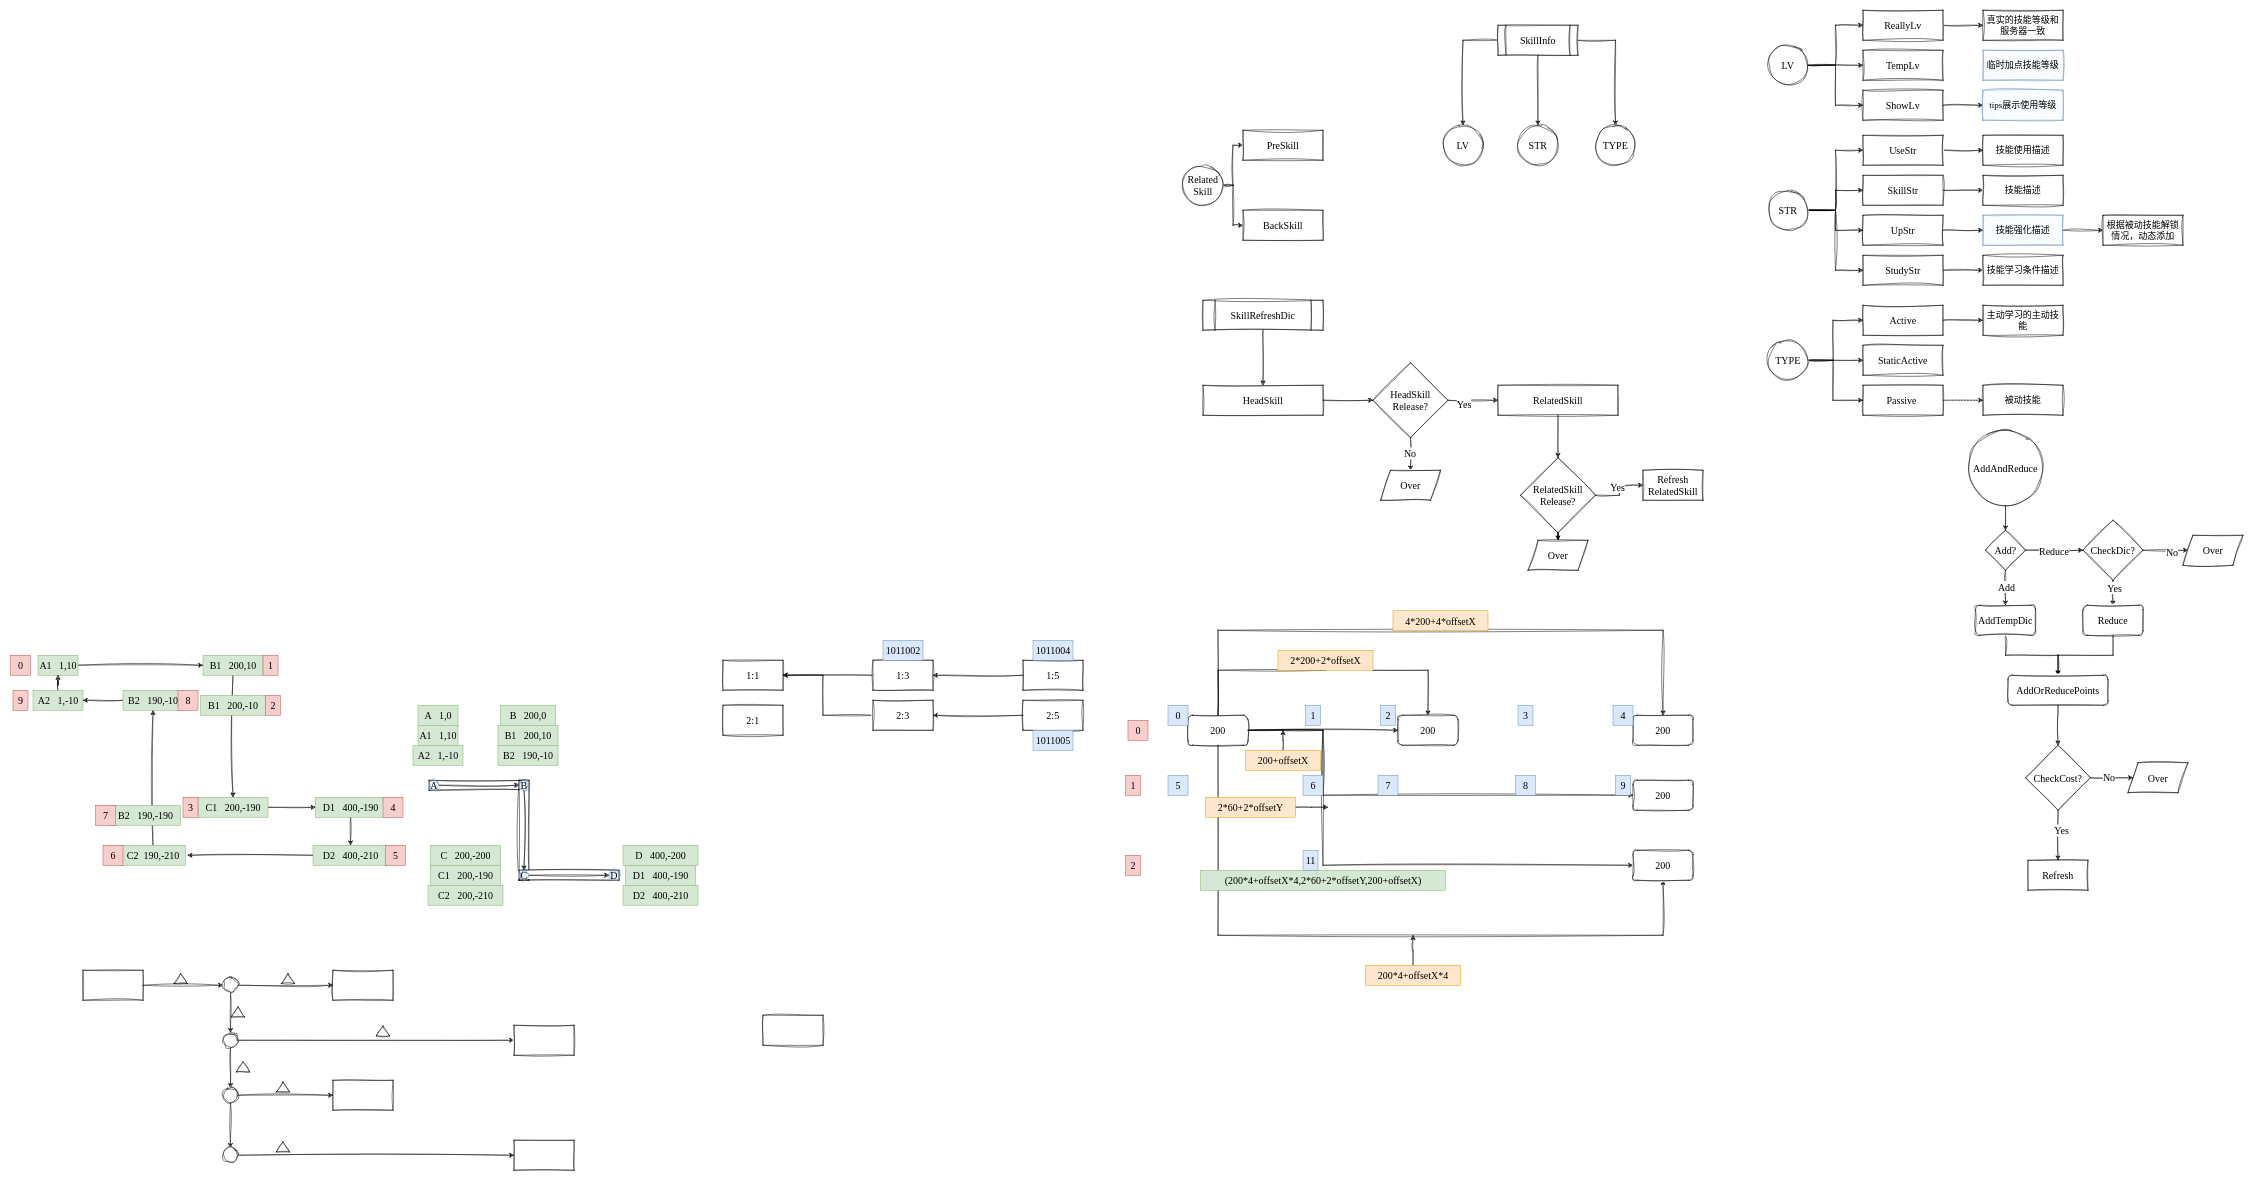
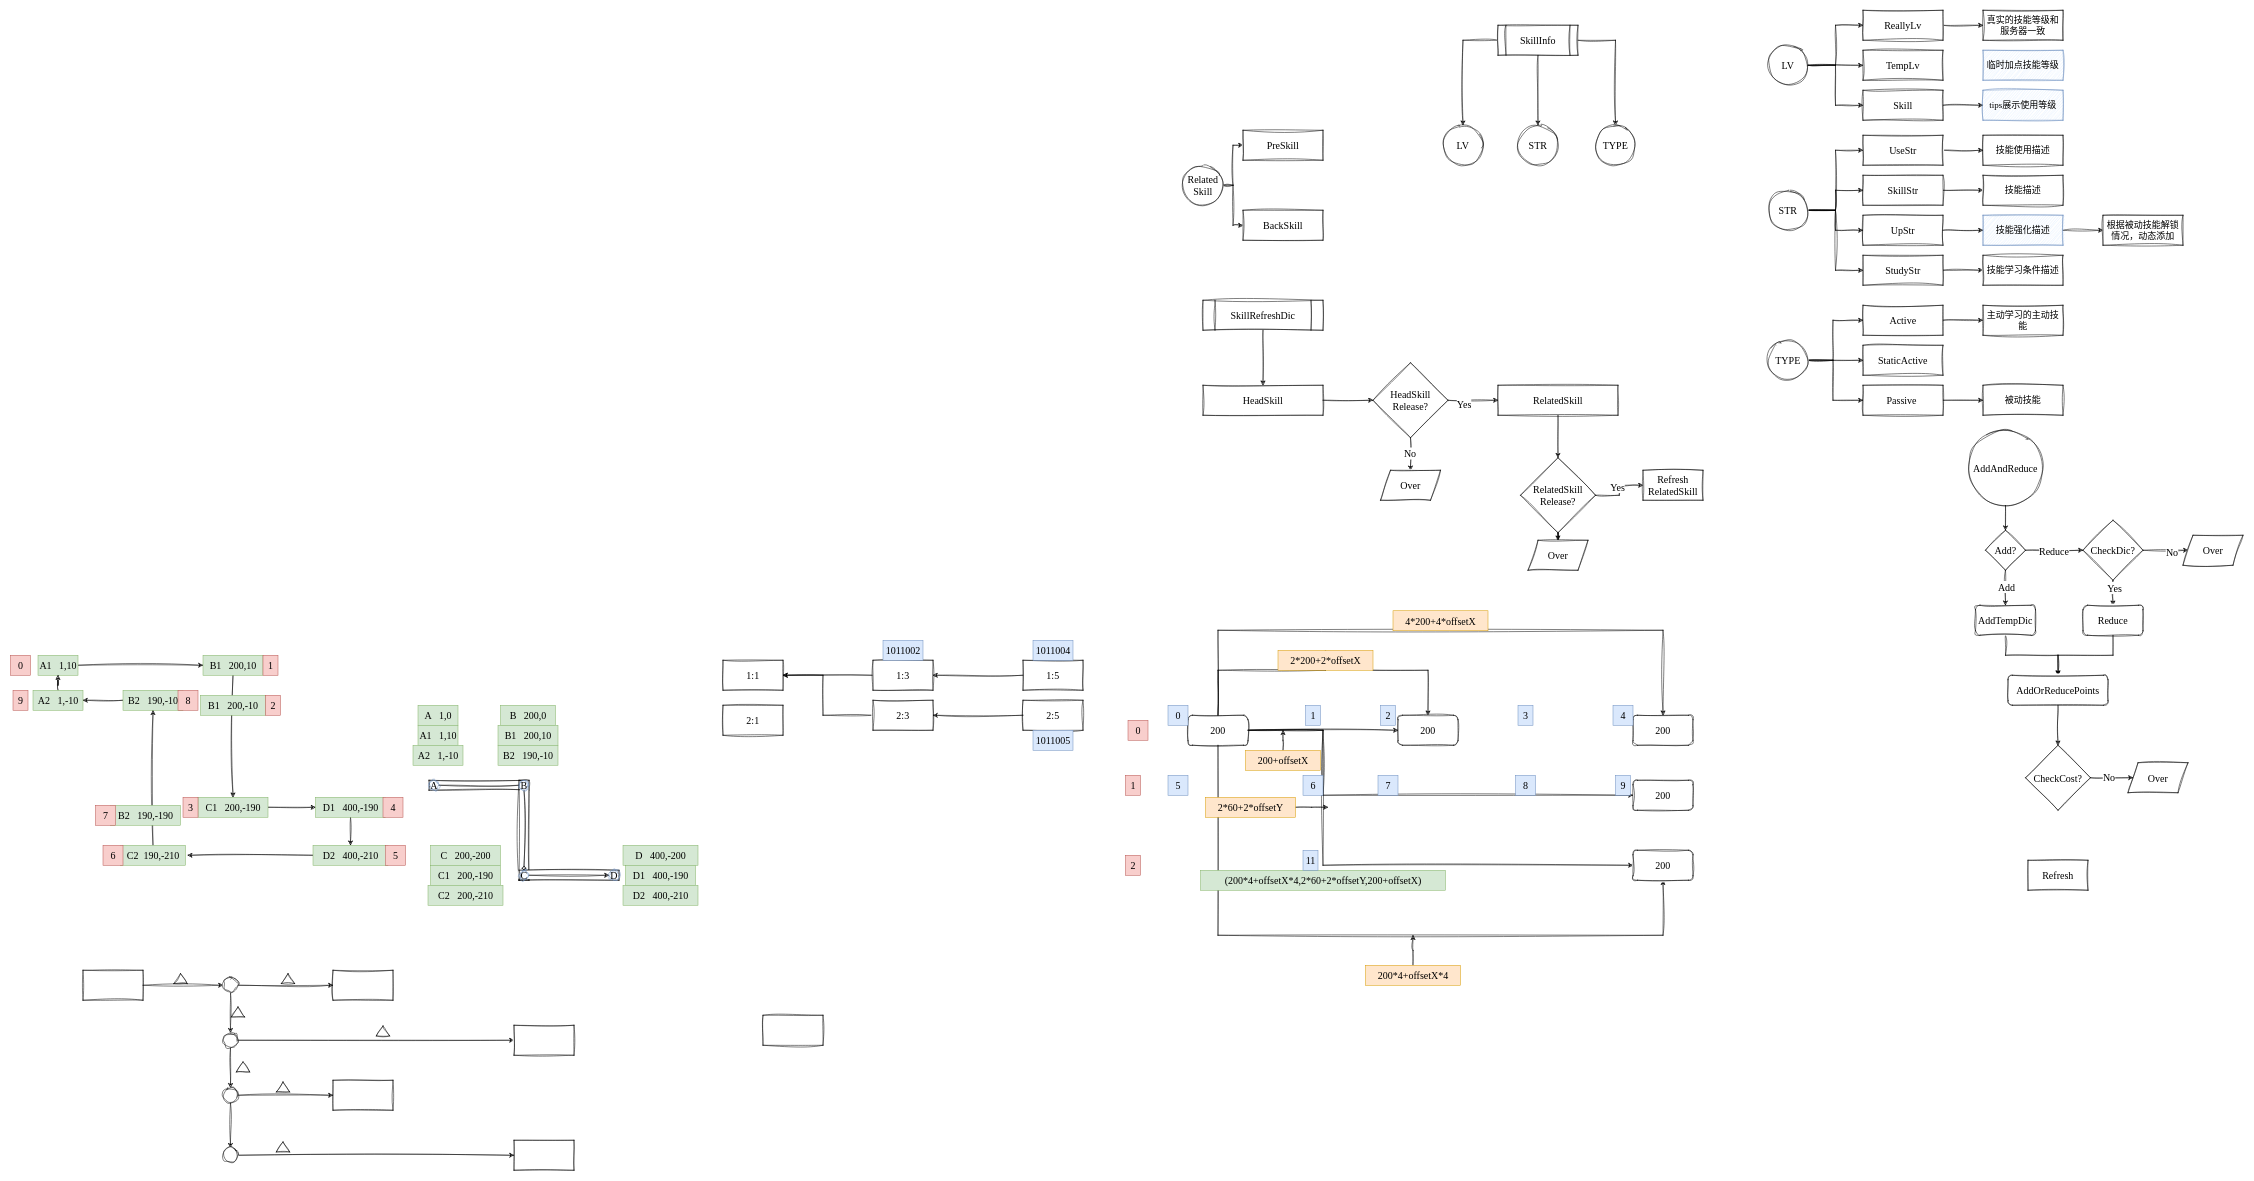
- <mxCell id="15" value="ShowLv" style="rounded=0;whiteSpace=wrap;html=1;sketch=1;hachureGap=4;jiggle=2;curveFitting=1;fontFamily=Architects Daughter;fontSource=https%3A%2F%2Ffonts.googleapis.com%2Fcss%3Ffamily%3DArchitects%2BDaughter;fontSize=20;align=center;" parent="10" vertex="1"><mxGeometry x="3725" y="180" width="160" height="60" as="geometry" /></mxCell>
+ <mxCell id="15" value="Skill" style="rounded=0;whiteSpace=wrap;html=1;sketch=1;hachureGap=4;jiggle=2;curveFitting=1;fontFamily=Architects Daughter;fontSource=https%3A%2F%2Ffonts.googleapis.com%2Fcss%3Ffamily%3DArchitects%2BDaughter;fontSize=20;align=center;" parent="10" vertex="1"><mxGeometry x="3725" y="180" width="160" height="60" as="geometry" /></mxCell>
- <mxCell id="46" value="" style="edgeStyle=orthogonalEdgeStyle;rounded=0;sketch=1;hachureGap=4;jiggle=2;curveFitting=1;orthogonalLoop=1;jettySize=auto;html=1;fontFamily=Architects Daughter;fontSource=https%3A%2F%2Ffonts.googleapis.com%2Fcss%3Ffamily%3DArchitects%2BDaughter;fontSize=16;dashed=1;" parent="43" source="47" target="50" edge="1"><mxGeometry relative="1" as="geometry" /></mxCell>
+ <mxCell id="46" value="" style="edgeStyle=orthogonalEdgeStyle;rounded=0;sketch=1;hachureGap=4;jiggle=2;curveFitting=1;orthogonalLoop=1;jettySize=auto;html=1;fontFamily=Architects Daughter;fontSource=https%3A%2F%2Ffonts.googleapis.com%2Fcss%3Ffamily%3DArchitects%2BDaughter;fontSize=16;" parent="43" source="47" target="50" edge="1"><mxGeometry relative="1" as="geometry" /></mxCell>
- <mxCell id="157" style="edgeStyle=orthogonalEdgeStyle;rounded=0;sketch=1;hachureGap=4;jiggle=2;curveFitting=1;orthogonalLoop=1;jettySize=auto;html=1;entryX=0;entryY=0.5;entryDx=0;entryDy=0;fontFamily=Architects Daughter;fontSource=https%3A%2F%2Ffonts.googleapis.com%2Fcss%3Ffamily%3DArchitects%2BDaughter;fontSize=16;" parent="82" source="158" target="160" edge="1"><mxGeometry relative="1" as="geometry" /></mxCell>
+ <mxCell id="157" style="edgeStyle=orthogonalEdgeStyle;rounded=0;sketch=1;hachureGap=4;jiggle=2;curveFitting=1;orthogonalLoop=1;jettySize=auto;html=1;entryX=0;entryY=0.5;entryDx=0;entryDy=0;fontFamily=Architects Daughter;fontSource=https%3A%2F%2Ffonts.googleapis.com%2Fcss%3Ffamily%3DArchitects%2BDaughter;fontSize=16;endArrow=none;" parent="82" source="158" target="160" edge="1"><mxGeometry relative="1" as="geometry" /></mxCell>
- <mxCell id="73" value="" style="edgeStyle=orthogonalEdgeStyle;rounded=0;sketch=1;hachureGap=4;jiggle=2;curveFitting=1;orthogonalLoop=1;jettySize=auto;html=1;fontFamily=Architects Daughter;fontSource=https%3A%2F%2Ffonts.googleapis.com%2Fcss%3Ffamily%3DArchitects%2BDaughter;fontSize=16;" parent="55" source="77" target="78" edge="1"><mxGeometry relative="1" as="geometry" /></mxCell>
- <mxCell id="74" value="Yes" style="edgeLabel;html=1;align=center;verticalAlign=middle;resizable=0;points=[];fontSize=20;fontFamily=Architects Daughter;" parent="73" vertex="1" connectable="0"><mxGeometry x="-0.221" y="6" relative="1" as="geometry"><mxPoint as="offset" /></mxGeometry></mxCell>
- <mxCell id="159" style="edgeStyle=orthogonalEdgeStyle;rounded=0;sketch=1;hachureGap=4;jiggle=2;curveFitting=1;orthogonalLoop=1;jettySize=auto;html=1;fontFamily=Architects Daughter;fontSource=https%3A%2F%2Ffonts.googleapis.com%2Fcss%3Ffamily%3DArchitects%2BDaughter;fontSize=16;" parent="82" source="160" target="162" edge="1"><mxGeometry relative="1" as="geometry" /></mxCell>
+ <mxCell id="159" style="edgeStyle=orthogonalEdgeStyle;rounded=0;sketch=1;hachureGap=4;jiggle=2;curveFitting=1;orthogonalLoop=1;jettySize=auto;html=1;fontFamily=Architects Daughter;fontSource=https%3A%2F%2Ffonts.googleapis.com%2Fcss%3Ffamily%3DArchitects%2BDaughter;fontSize=16;endArrow=diamond;" parent="82" source="160" target="162" edge="1"><mxGeometry relative="1" as="geometry" /></mxCell>
